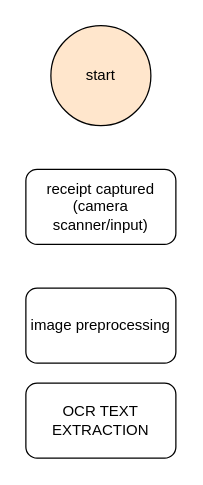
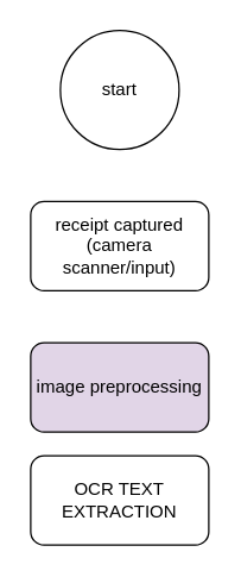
- <mxCell id="2" value="start" style="ellipse;whiteSpace=wrap;html=1;aspect=fixed;fillColor=#ffe6cc;" vertex="1" parent="1"><mxGeometry x="40" y="20" width="80" height="80" as="geometry" /></mxCell>
+ <mxCell id="2" value="start" style="ellipse;whiteSpace=wrap;html=1;aspect=fixed;" vertex="1" parent="1"><mxGeometry x="40" y="20" width="80" height="80" as="geometry" /></mxCell>
- <mxCell id="4" value="image preprocessing" style="rounded=1;whiteSpace=wrap;html=1;" vertex="1" parent="1"><mxGeometry x="20" y="230" width="120" height="60" as="geometry" /></mxCell>
+ <mxCell id="4" value="image preprocessing" style="rounded=1;whiteSpace=wrap;html=1;fillColor=#e1d5e7;" vertex="1" parent="1"><mxGeometry x="20" y="230" width="120" height="60" as="geometry" /></mxCell>
